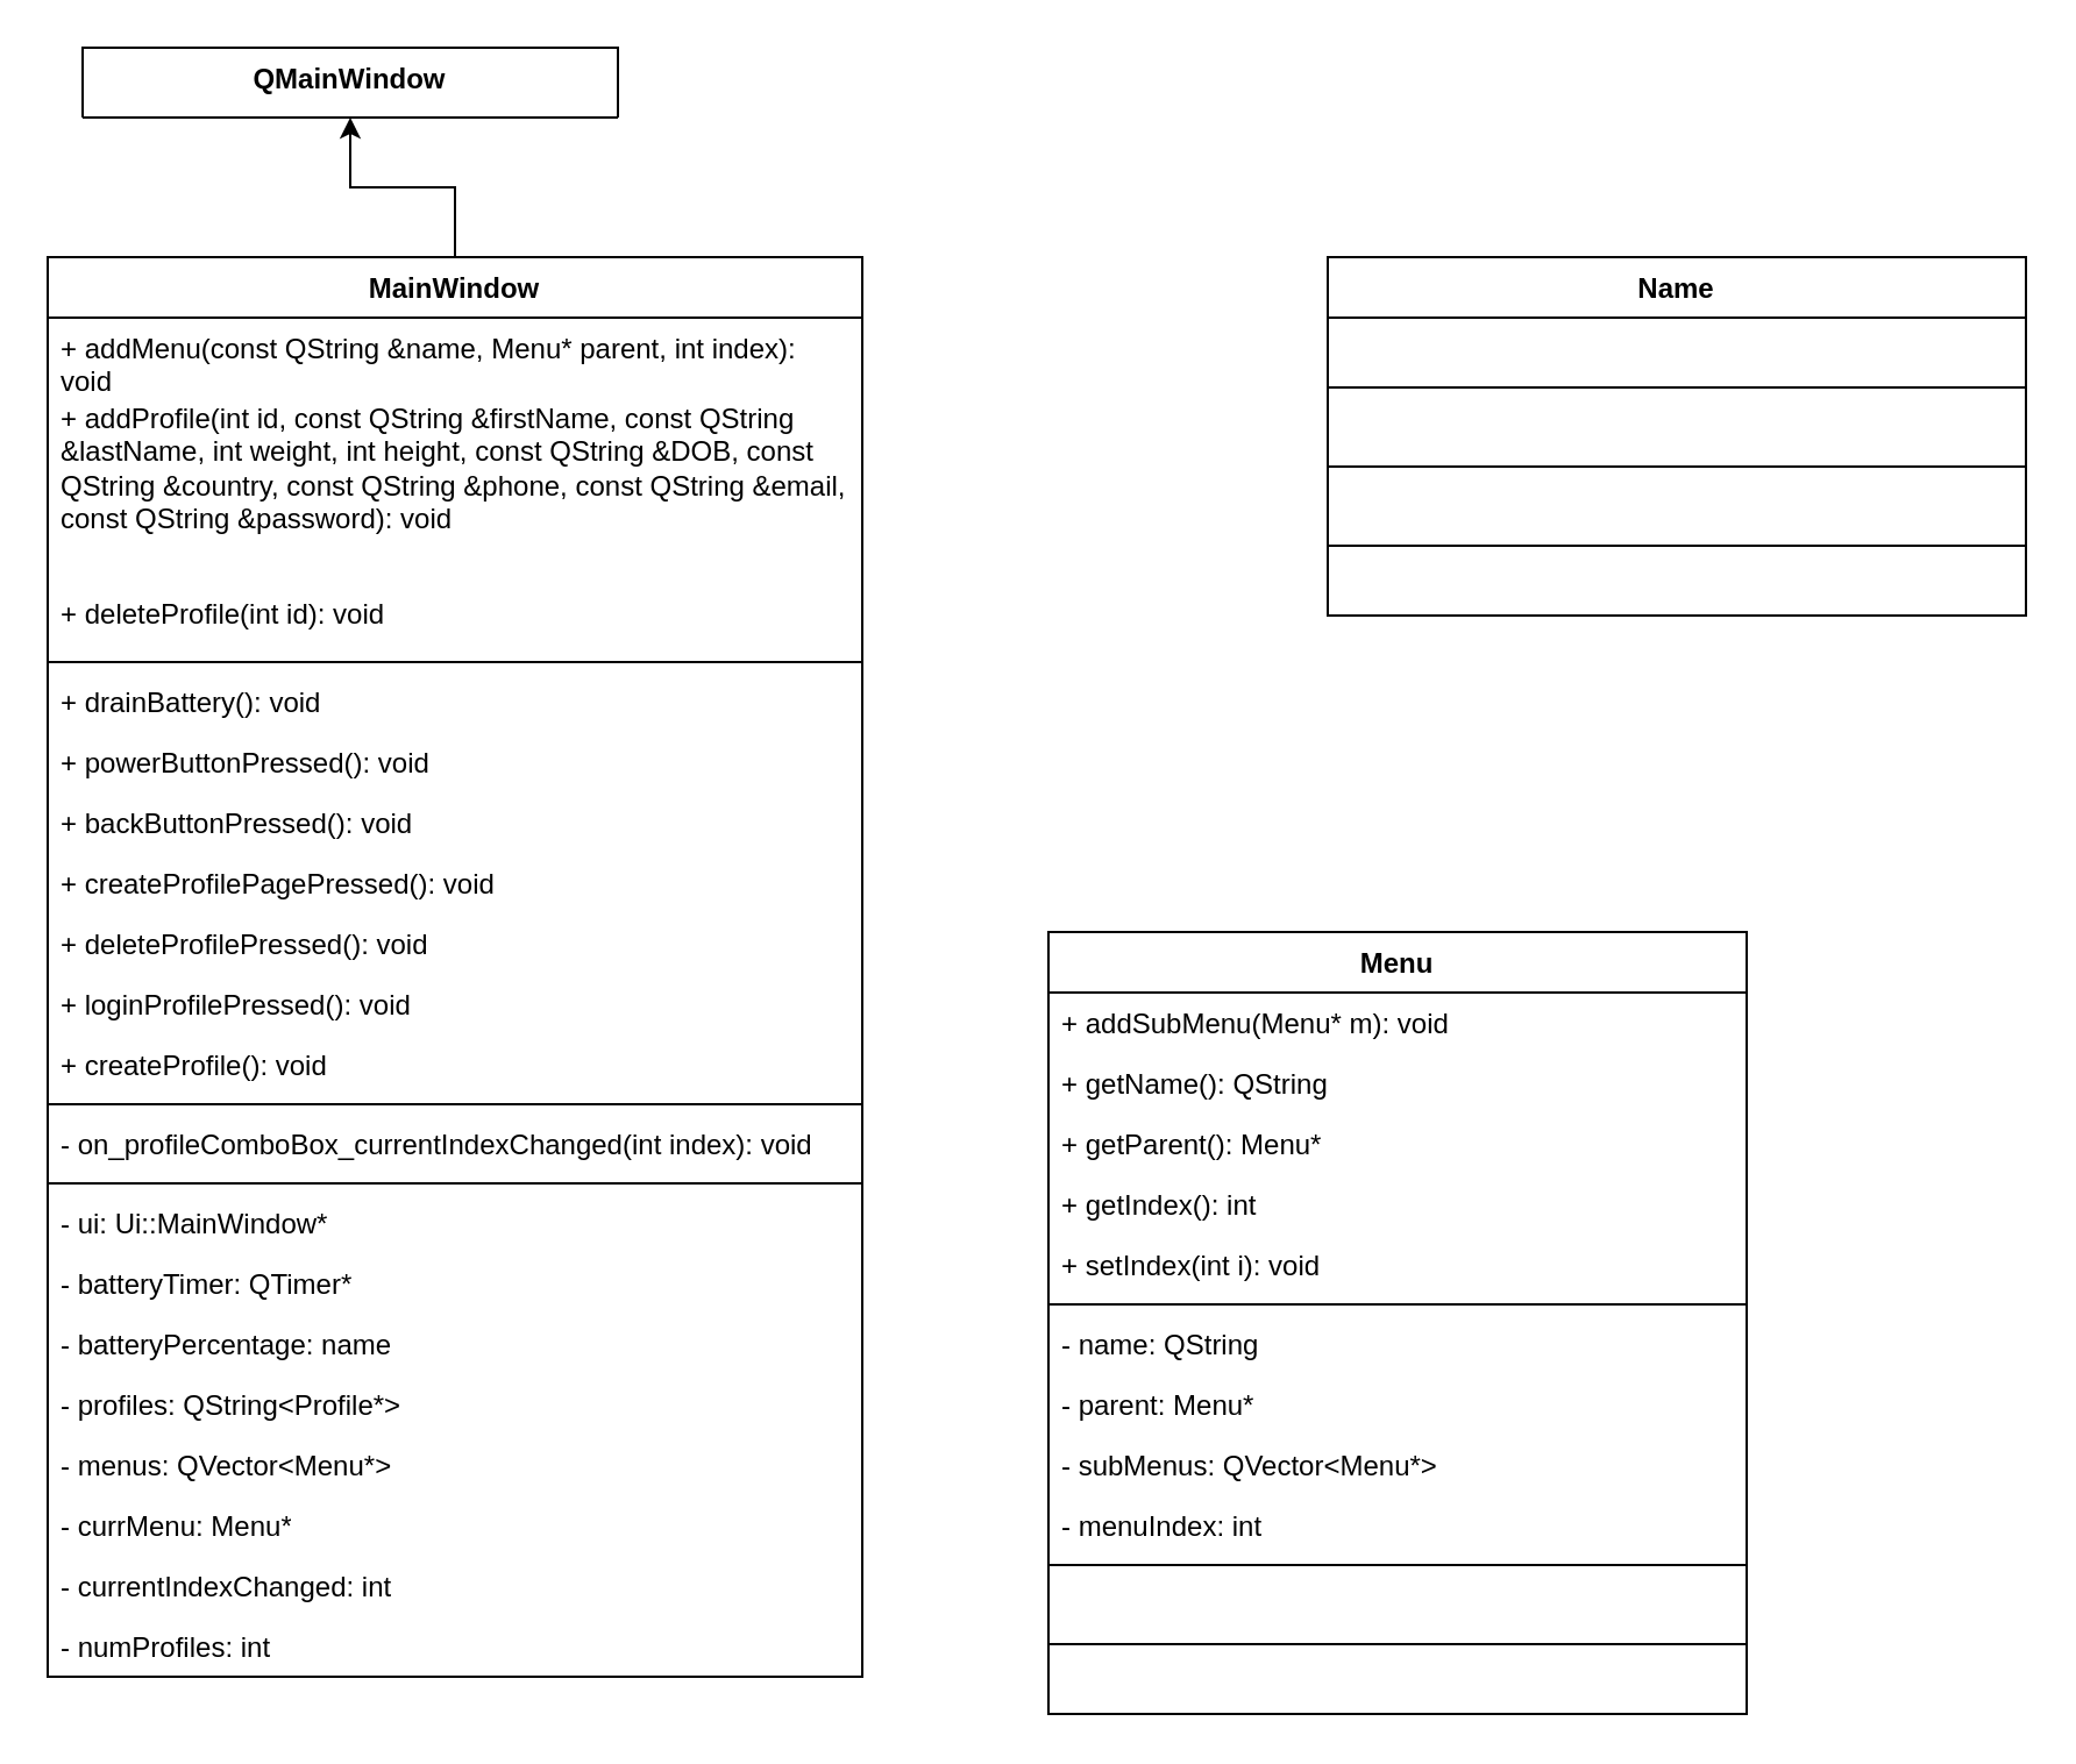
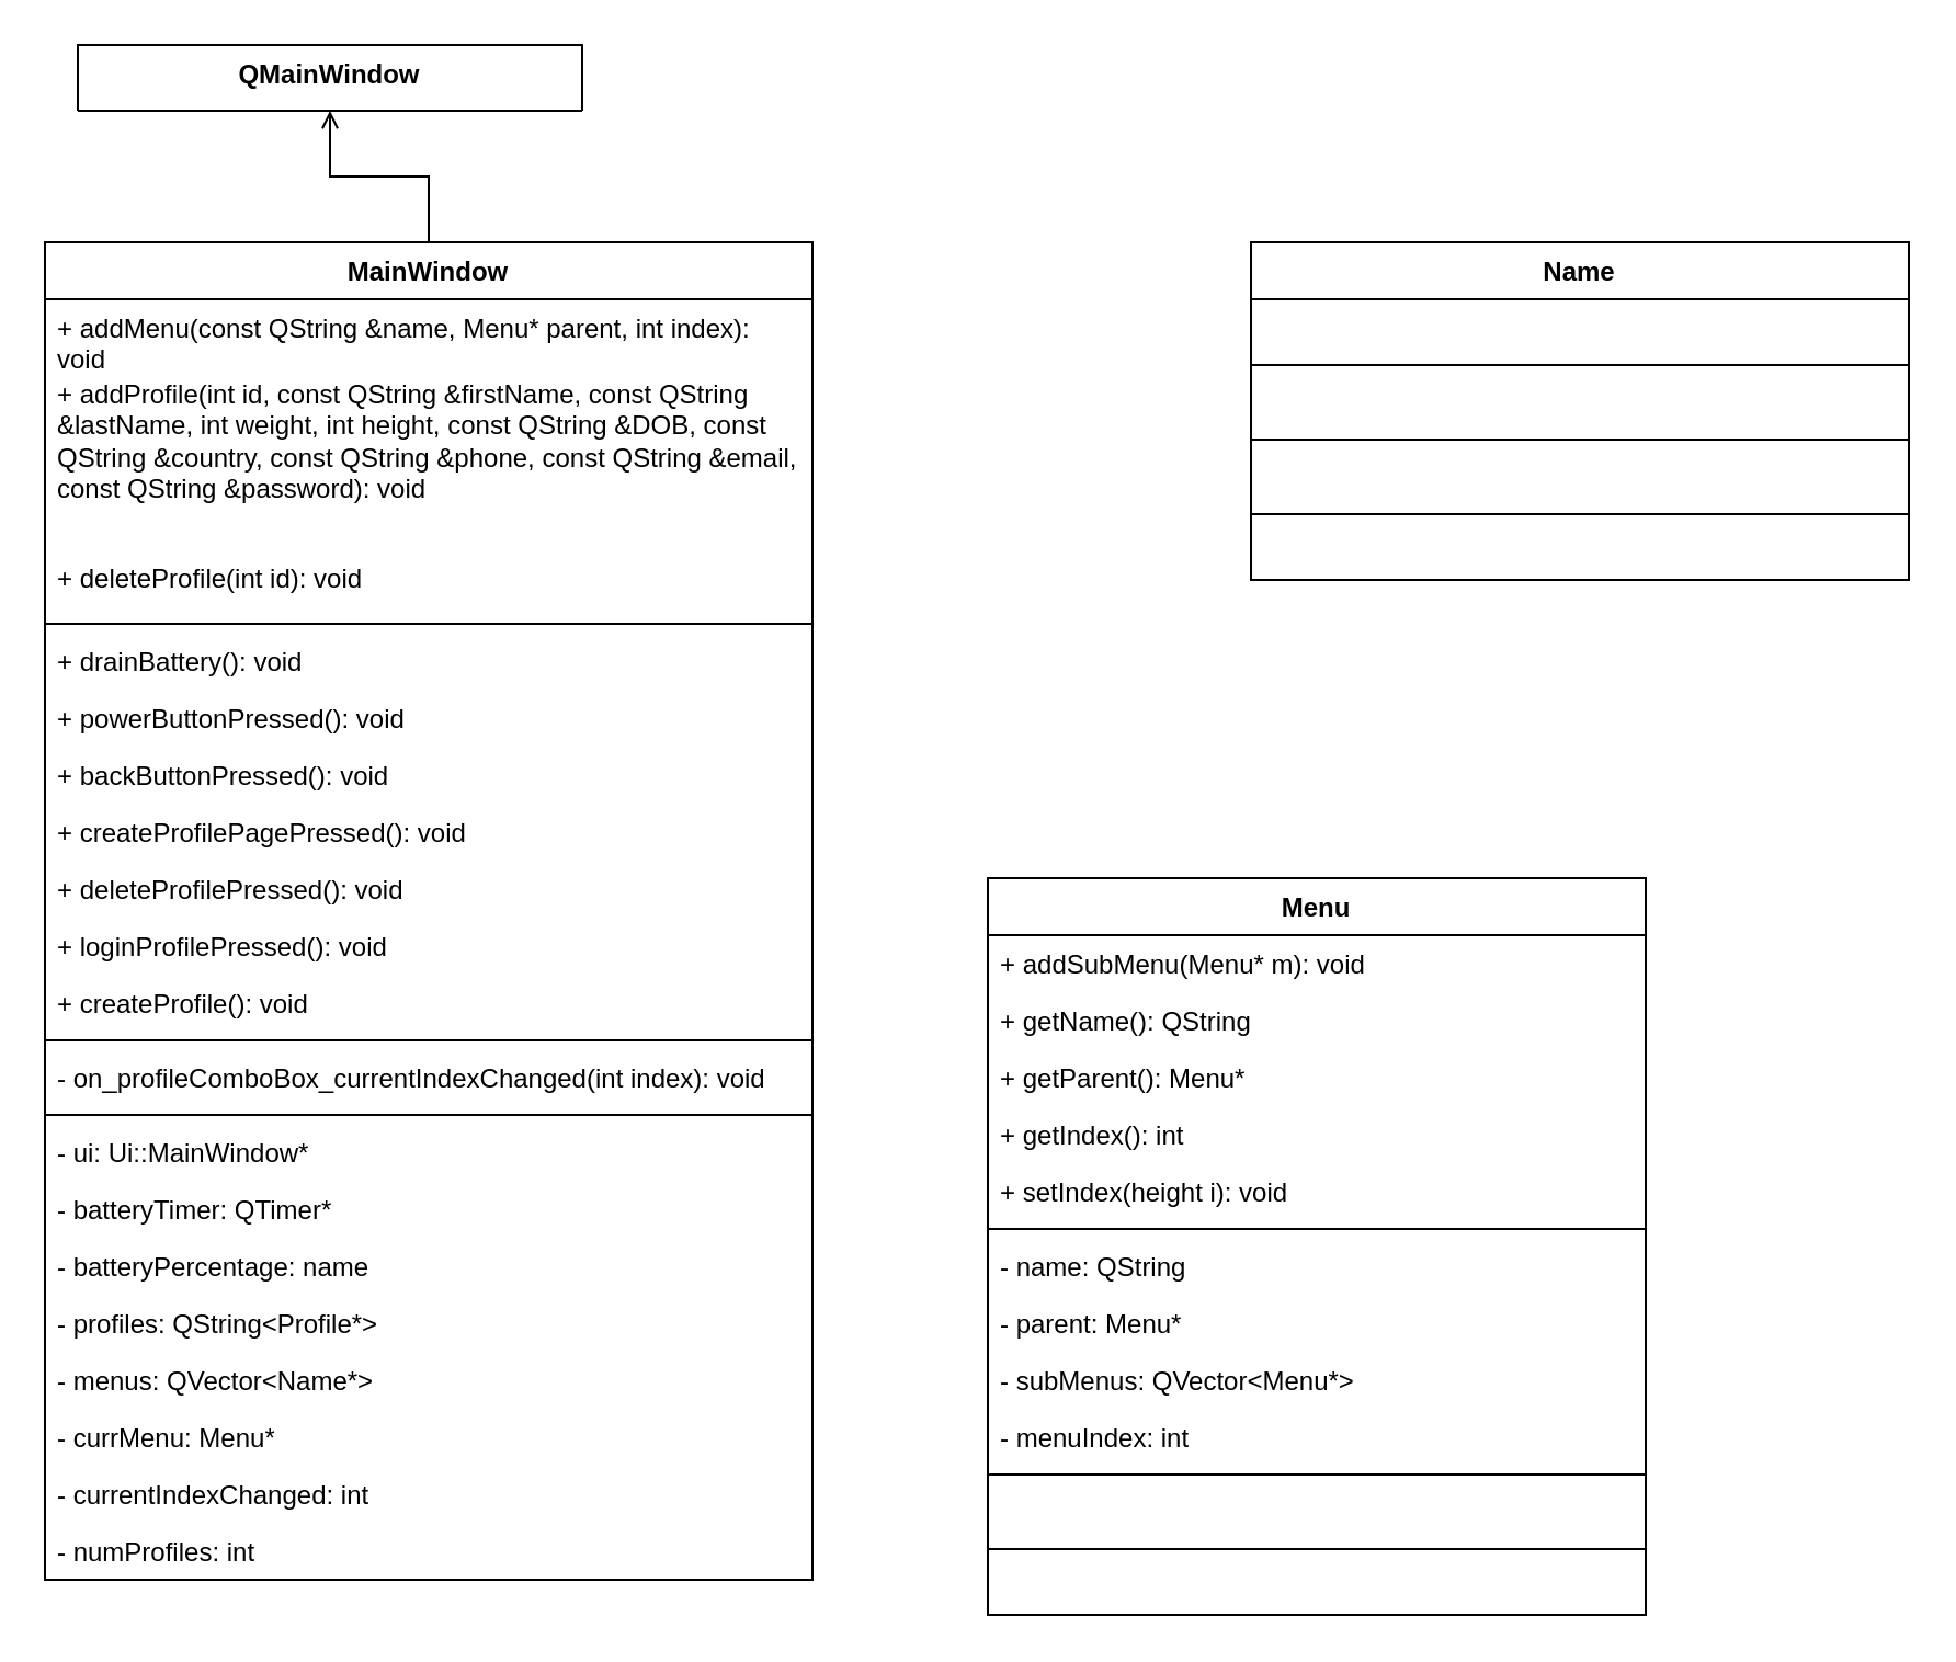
- <mxCell id="2" style="edgeStyle=orthogonalEdgeStyle;rounded=0;orthogonalLoop=1;jettySize=auto;html=1;entryX=0.5;entryY=1;entryDx=0;entryDy=0;" parent="1" source="3" target="26" edge="1"><mxGeometry relative="1" as="geometry" /></mxCell>
+ <mxCell id="2" style="edgeStyle=orthogonalEdgeStyle;rounded=0;orthogonalLoop=1;jettySize=auto;html=1;entryX=0.5;entryY=1;entryDx=0;entryDy=0;endArrow=open;" parent="1" source="3" target="26" edge="1"><mxGeometry relative="1" as="geometry" /></mxCell>
- <mxCell id="40" value="+ setIndex(int i): void" style="text;strokeColor=none;fillColor=none;align=left;verticalAlign=top;spacingLeft=4;spacingRight=4;overflow=hidden;rotatable=0;points=[[0,0.5],[1,0.5]];portConstraint=eastwest;whiteSpace=wrap;html=1;" parent="35" vertex="1"><mxGeometry y="130" width="300" height="26" as="geometry" /></mxCell>
+ <mxCell id="40" value="+ setIndex(height i): void" style="text;strokeColor=none;fillColor=none;align=left;verticalAlign=top;spacingLeft=4;spacingRight=4;overflow=hidden;rotatable=0;points=[[0,0.5],[1,0.5]];portConstraint=eastwest;whiteSpace=wrap;html=1;" parent="35" vertex="1"><mxGeometry y="130" width="300" height="26" as="geometry" /></mxCell>
- <mxCell id="22" value="- menus: QVector&amp;lt;Menu*&amp;gt;" style="text;strokeColor=none;fillColor=none;align=left;verticalAlign=top;spacingLeft=4;spacingRight=4;overflow=hidden;rotatable=0;points=[[0,0.5],[1,0.5]];portConstraint=eastwest;whiteSpace=wrap;html=1;" parent="3" vertex="1"><mxGeometry y="506" width="350" height="26" as="geometry" /></mxCell>
+ <mxCell id="22" value="- menus: QVector&amp;lt;Name*&amp;gt;" style="text;strokeColor=none;fillColor=none;align=left;verticalAlign=top;spacingLeft=4;spacingRight=4;overflow=hidden;rotatable=0;points=[[0,0.5],[1,0.5]];portConstraint=eastwest;whiteSpace=wrap;html=1;" parent="3" vertex="1"><mxGeometry y="506" width="350" height="26" as="geometry" /></mxCell>
